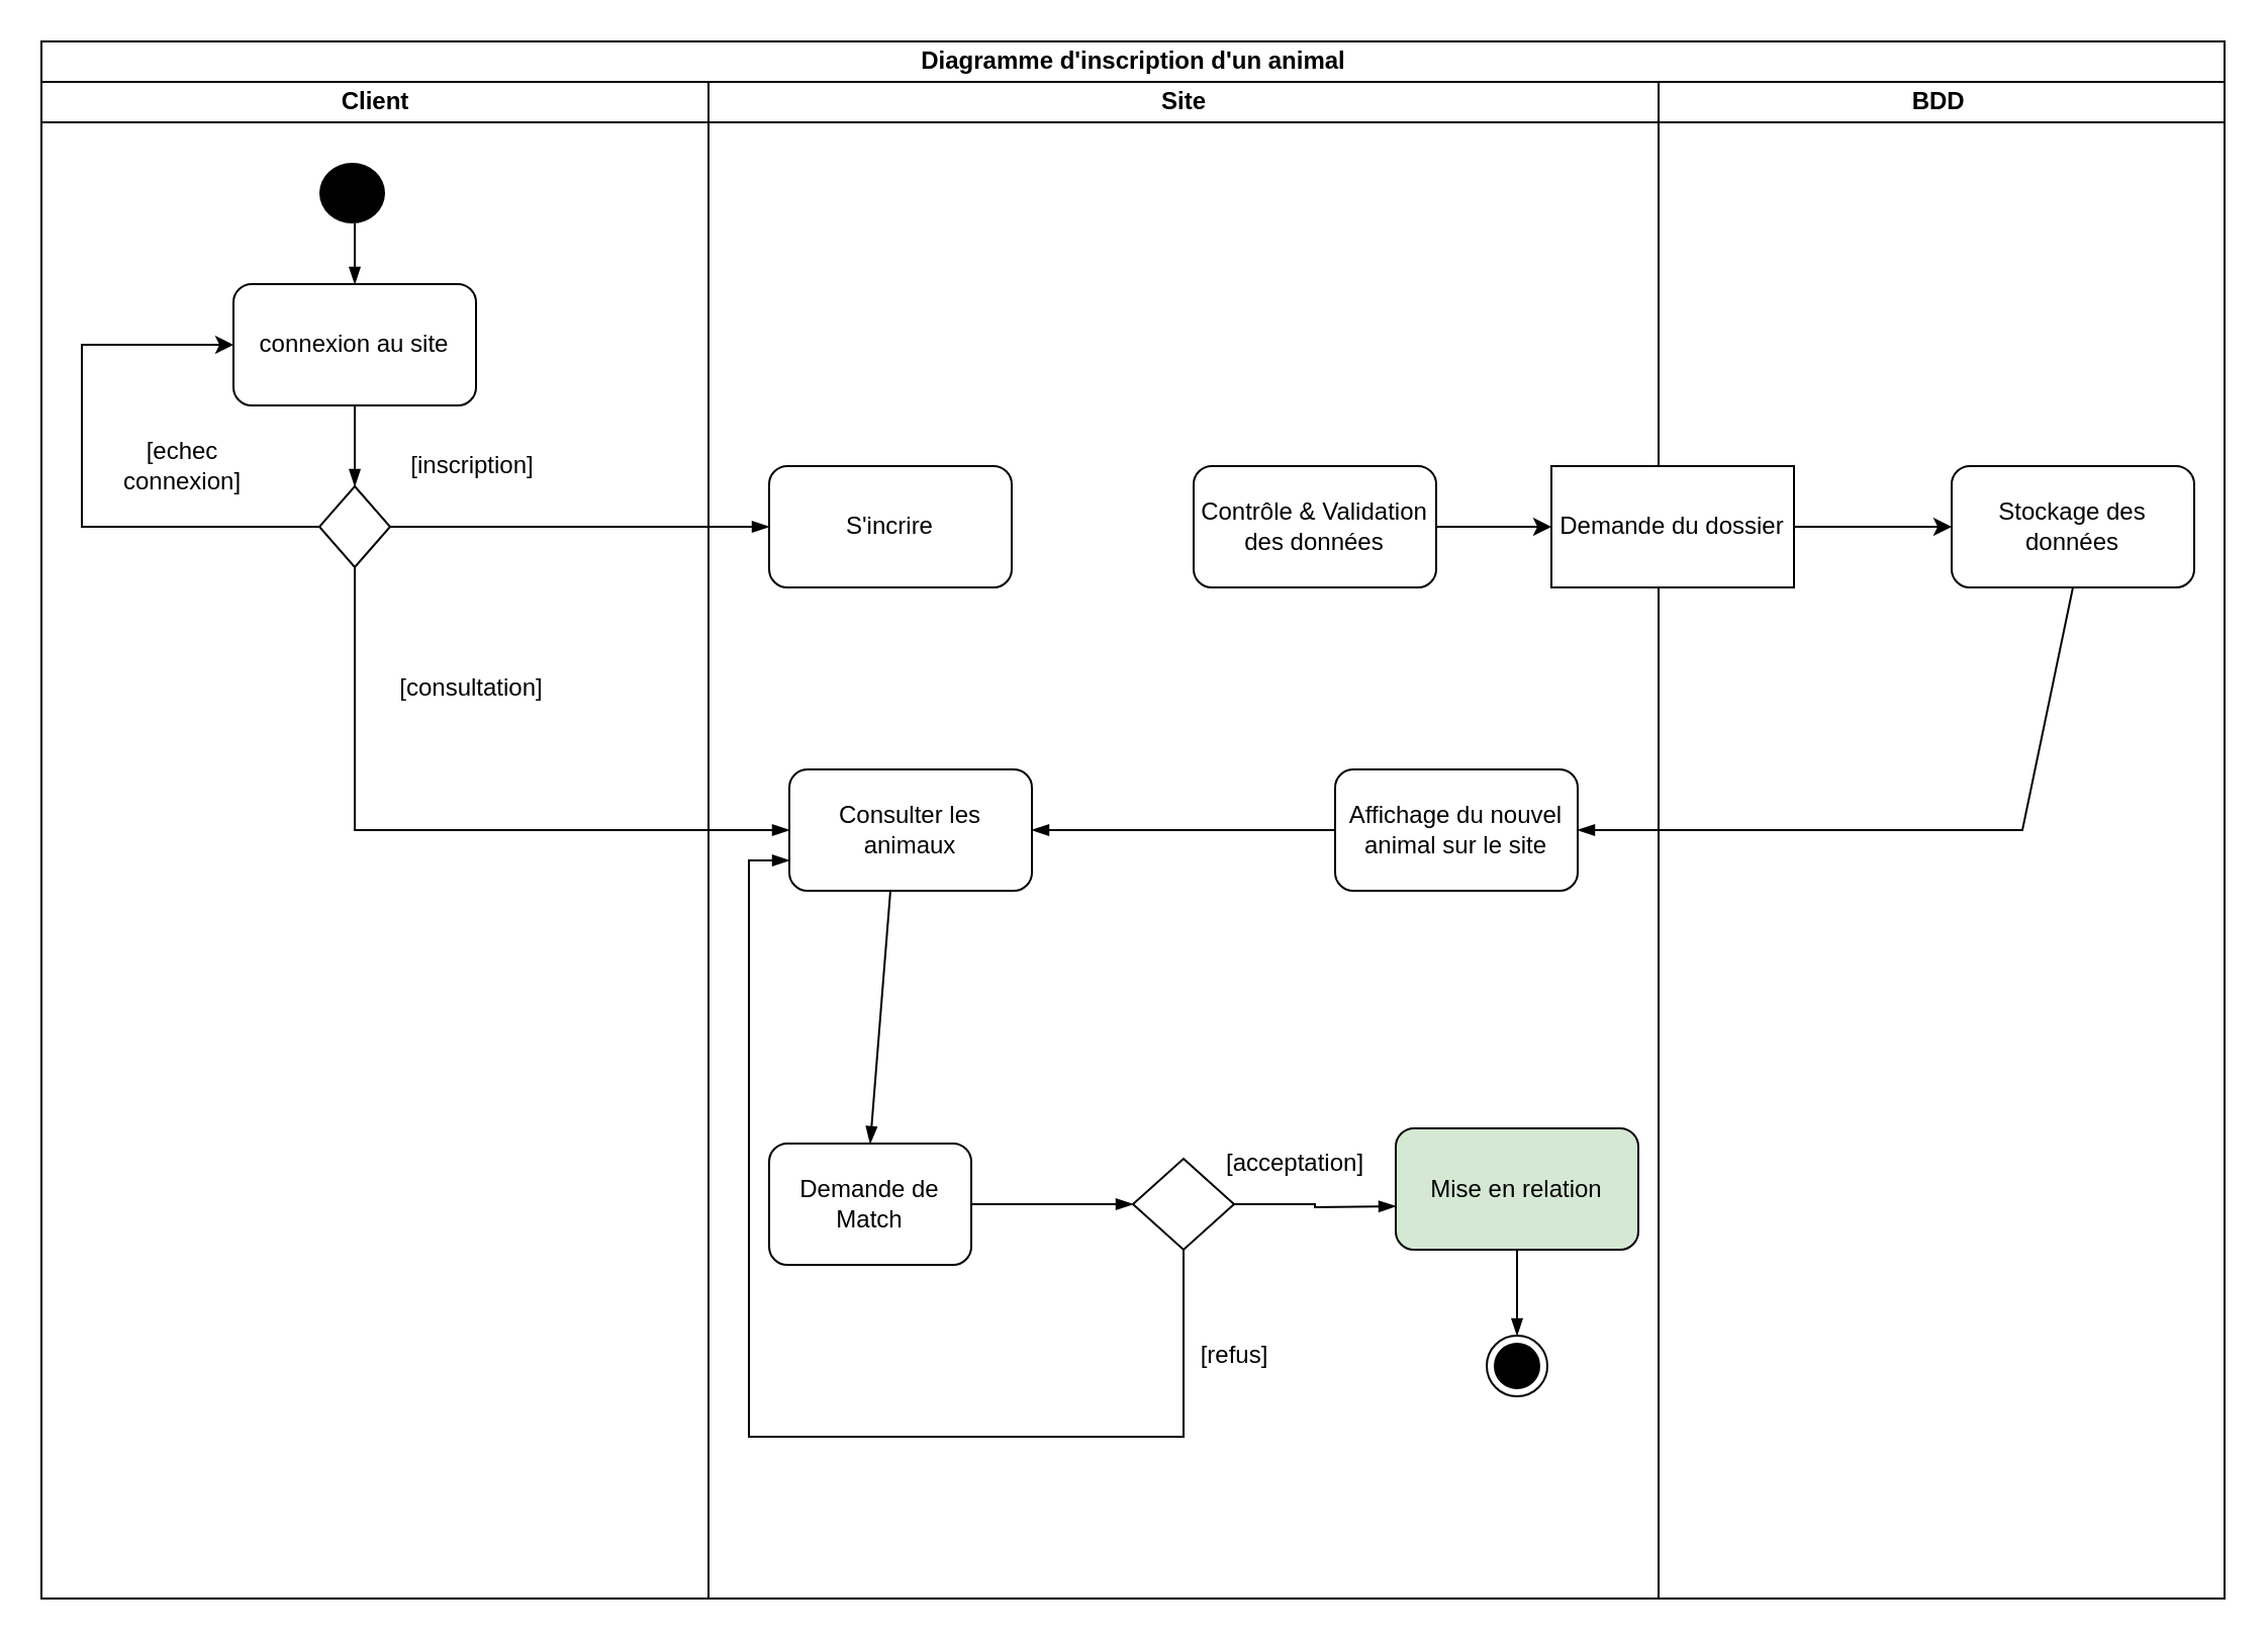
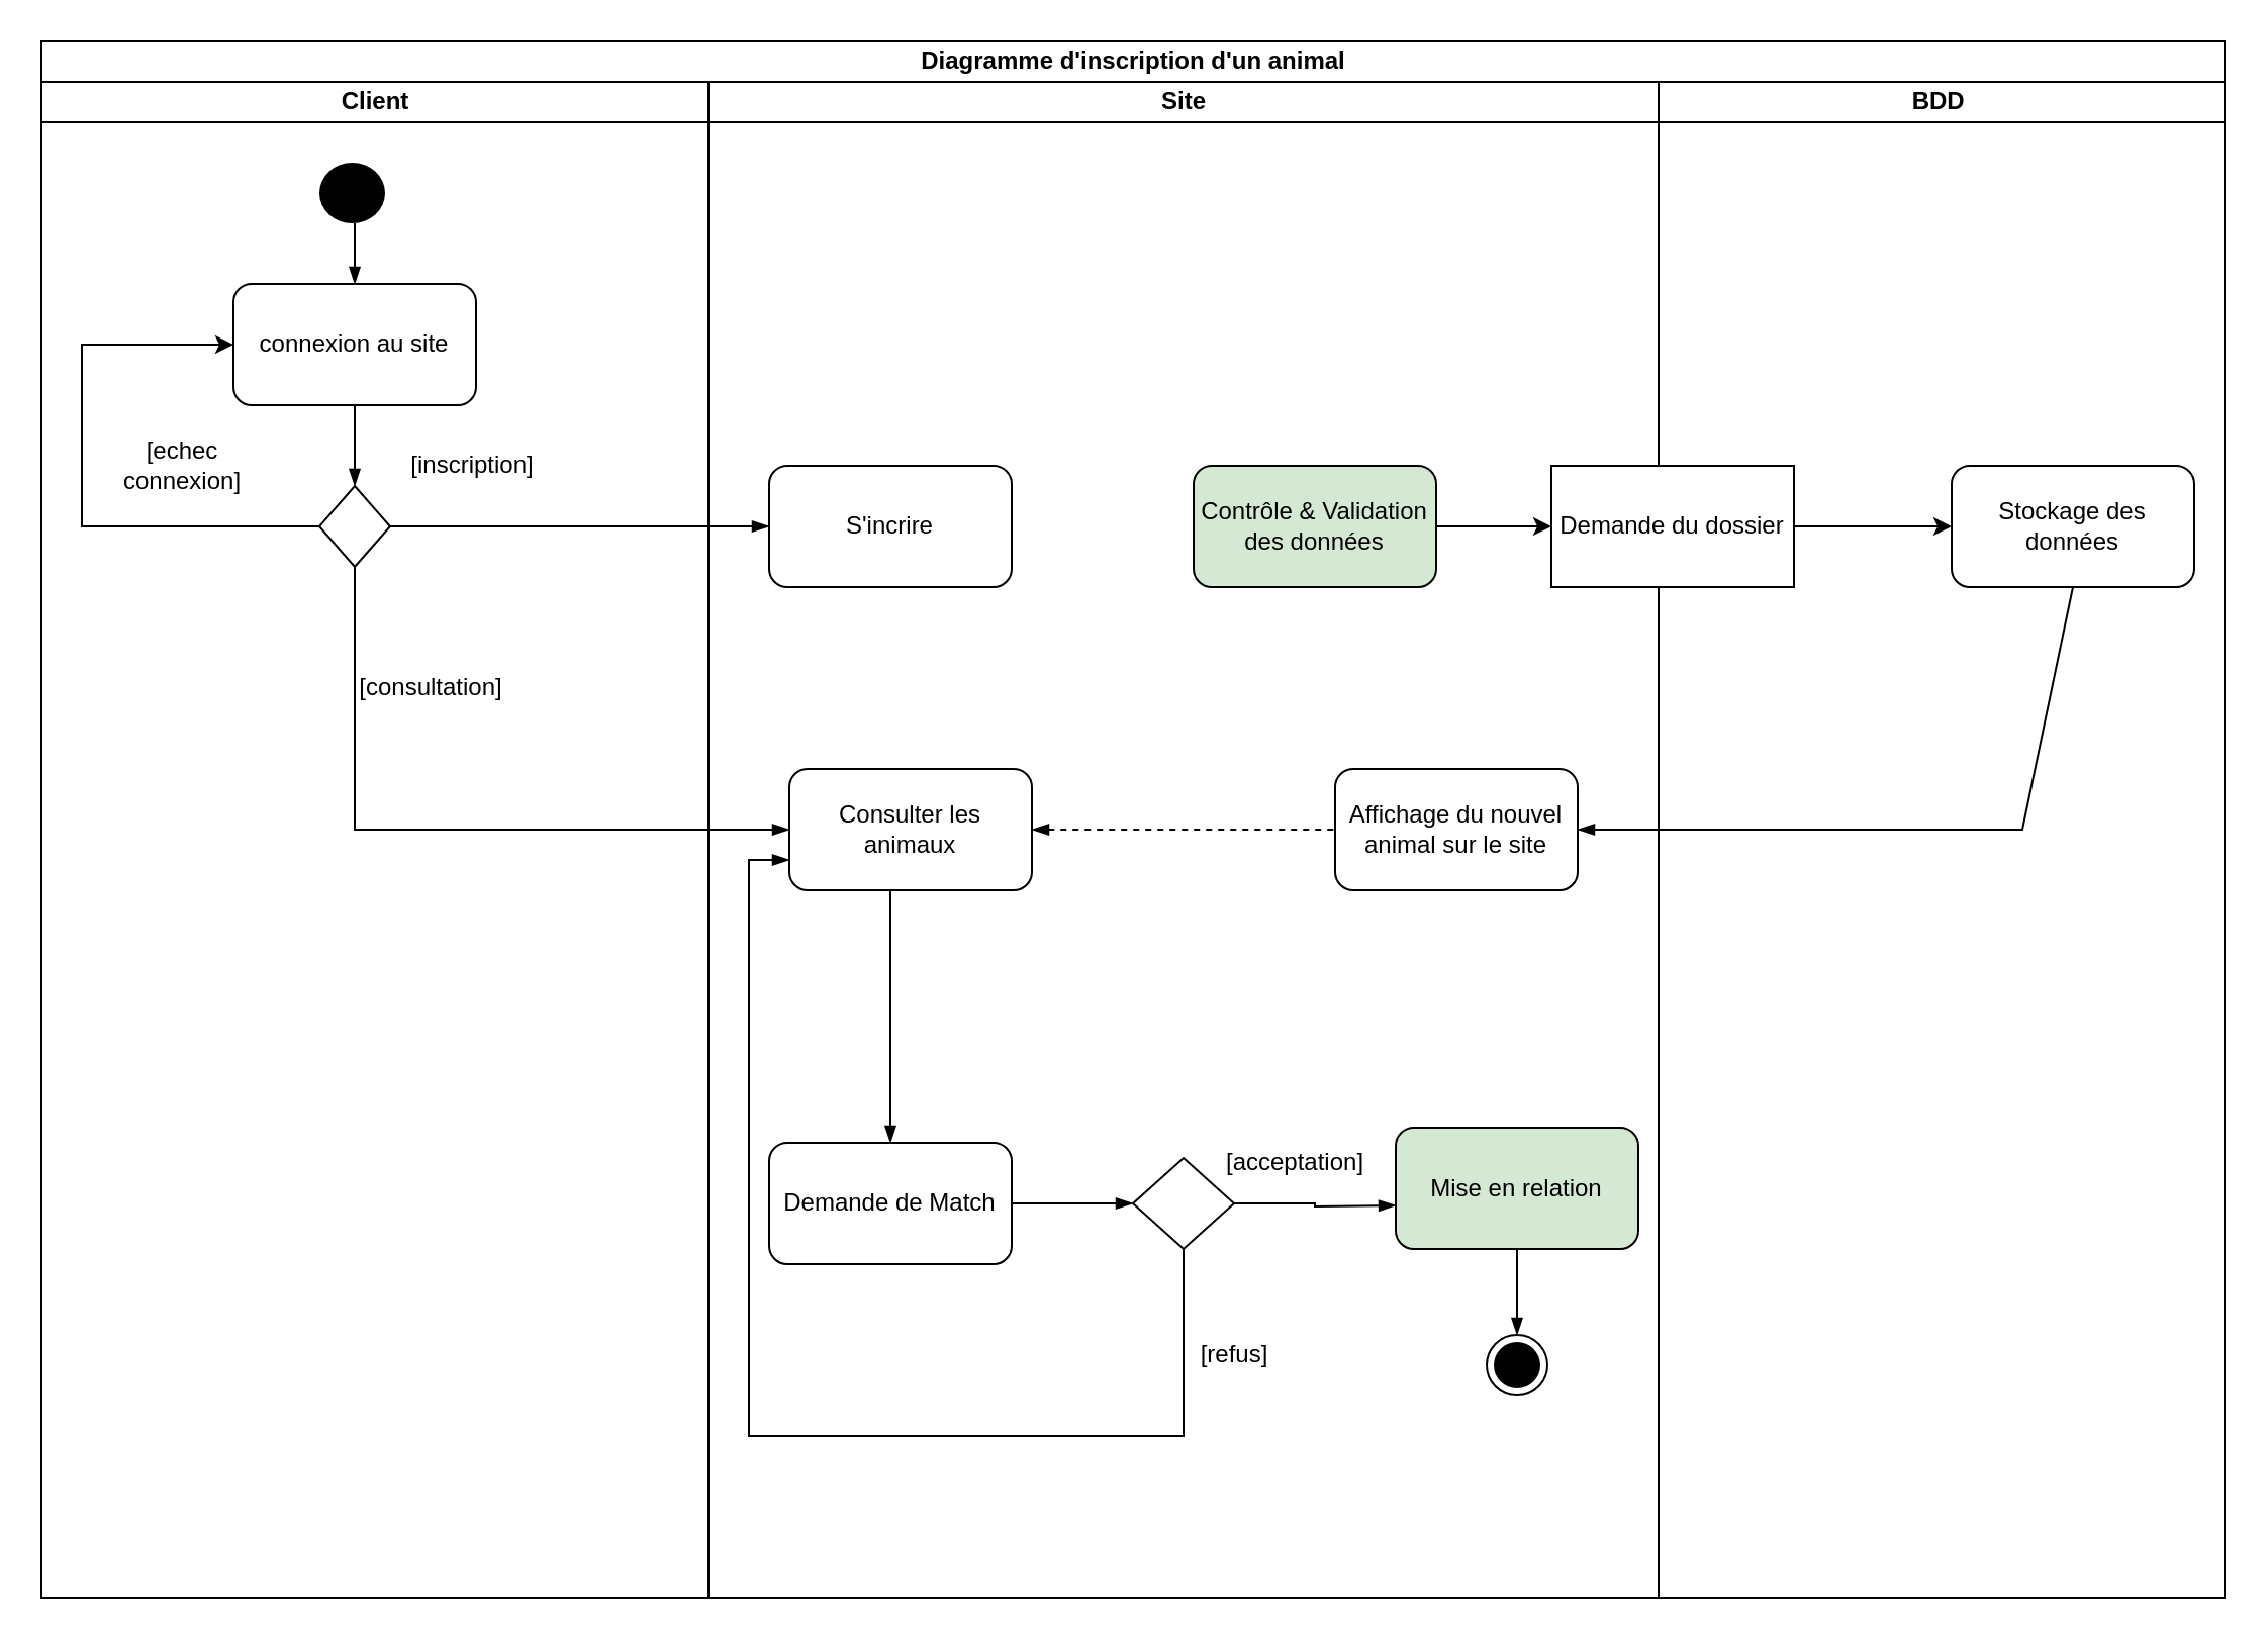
- <mxCell id="18" value="Contrôle &amp;amp; Validation des données" style="rounded=1;whiteSpace=wrap;html=1;" parent="14" vertex="1"><mxGeometry x="240" y="190" width="120" height="60" as="geometry" /></mxCell>
+ <mxCell id="18" value="Contrôle &amp;amp; Validation des données" style="rounded=1;whiteSpace=wrap;html=1;fillColor=#d5e8d4;" parent="14" vertex="1"><mxGeometry x="240" y="190" width="120" height="60" as="geometry" /></mxCell>
- <mxCell id="9" value="[consultation]" style="text;html=1;strokeColor=none;fillColor=none;align=center;verticalAlign=middle;whiteSpace=wrap;rounded=0;" vertex="1" parent="3"><mxGeometry x="192.5" y="290" width="40" height="20" as="geometry" /></mxCell>
+ <mxCell id="9" value="[consultation]" style="text;html=1;strokeColor=none;fillColor=none;align=center;verticalAlign=middle;whiteSpace=wrap;rounded=0;" vertex="1" parent="3"><mxGeometry x="172.5" y="290" width="40" height="20" as="geometry" /></mxCell>
- <mxCell id="20" value="" style="endArrow=none;html=1;entryX=0;entryY=0.5;entryDx=0;entryDy=0;exitX=1;exitY=0.5;exitDx=0;exitDy=0;startArrow=blockThin;startFill=1;" parent="14" source="19" target="16" edge="1"><mxGeometry width="50" height="50" relative="1" as="geometry"><mxPoint x="-110" y="290" as="sourcePoint" /><mxPoint x="140" y="210" as="targetPoint" /></mxGeometry></mxCell>
+ <mxCell id="20" value="" style="endArrow=none;html=1;entryX=0;entryY=0.5;entryDx=0;entryDy=0;exitX=1;exitY=0.5;exitDx=0;exitDy=0;startArrow=blockThin;startFill=1;dashed=1;" parent="14" source="19" target="16" edge="1"><mxGeometry width="50" height="50" relative="1" as="geometry"><mxPoint x="-110" y="290" as="sourcePoint" /><mxPoint x="140" y="210" as="targetPoint" /></mxGeometry></mxCell>
- <mxCell id="22" value="Demande de Match" style="rounded=1;whiteSpace=wrap;html=1;" parent="14" vertex="1"><mxGeometry x="30" y="525" width="100" height="60" as="geometry" /></mxCell>
+ <mxCell id="22" value="Demande de Match" style="rounded=1;whiteSpace=wrap;html=1;" parent="14" vertex="1"><mxGeometry x="30" y="525" width="120" height="60" as="geometry" /></mxCell>
